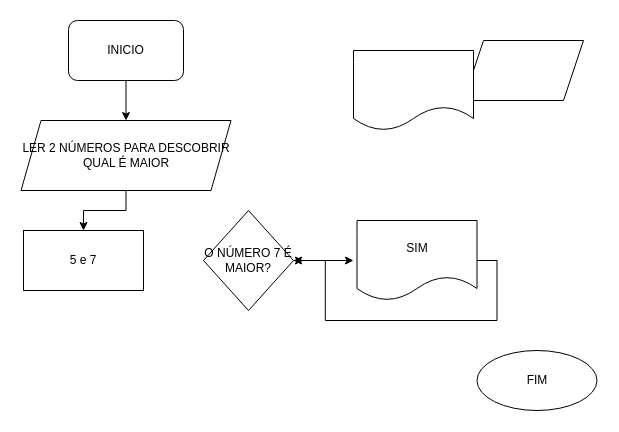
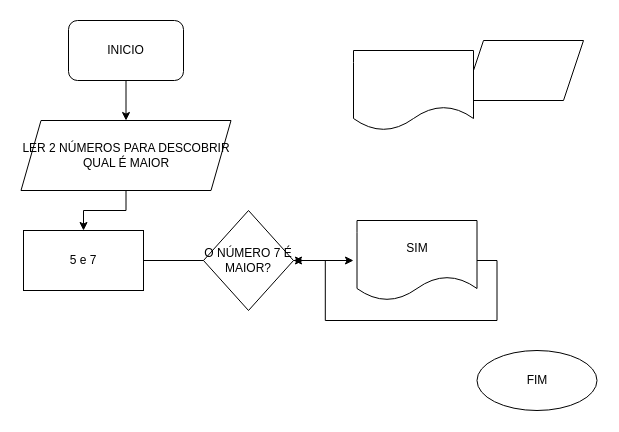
+ <mxCell id="13" value="" style="edgeStyle=orthogonalEdgeStyle;rounded=0;orthogonalLoop=1;jettySize=auto;html=1;entryX=0;entryY=0.5;entryDx=0;entryDy=0;endArrow=none;" edge="1" parent="1" source="9" target="12"><mxGeometry relative="1" as="geometry"><mxPoint x="143" y="260" as="sourcePoint" /><mxPoint x="443" y="160" as="targetPoint" /></mxGeometry></mxCell>
